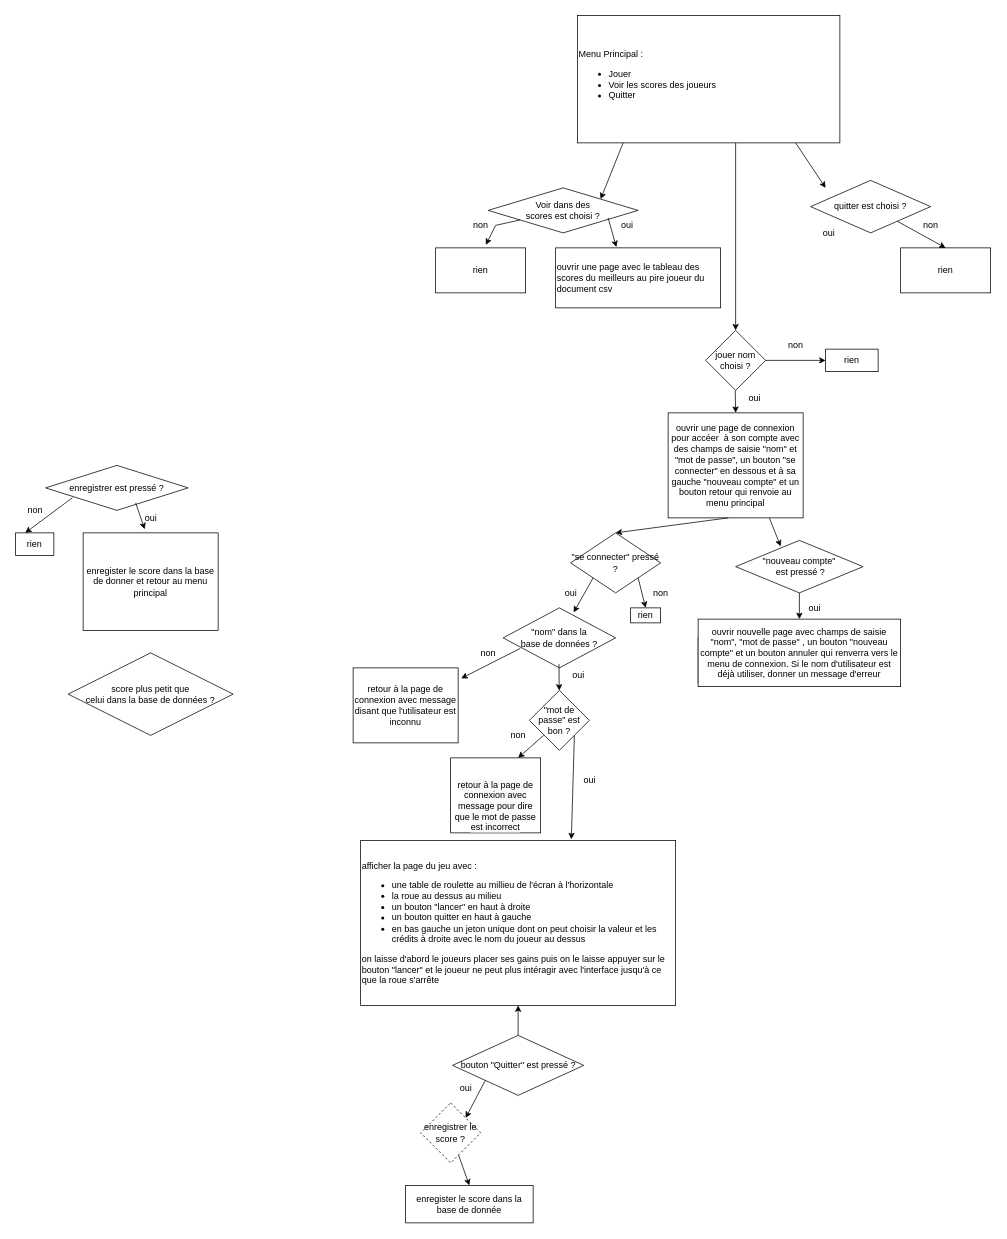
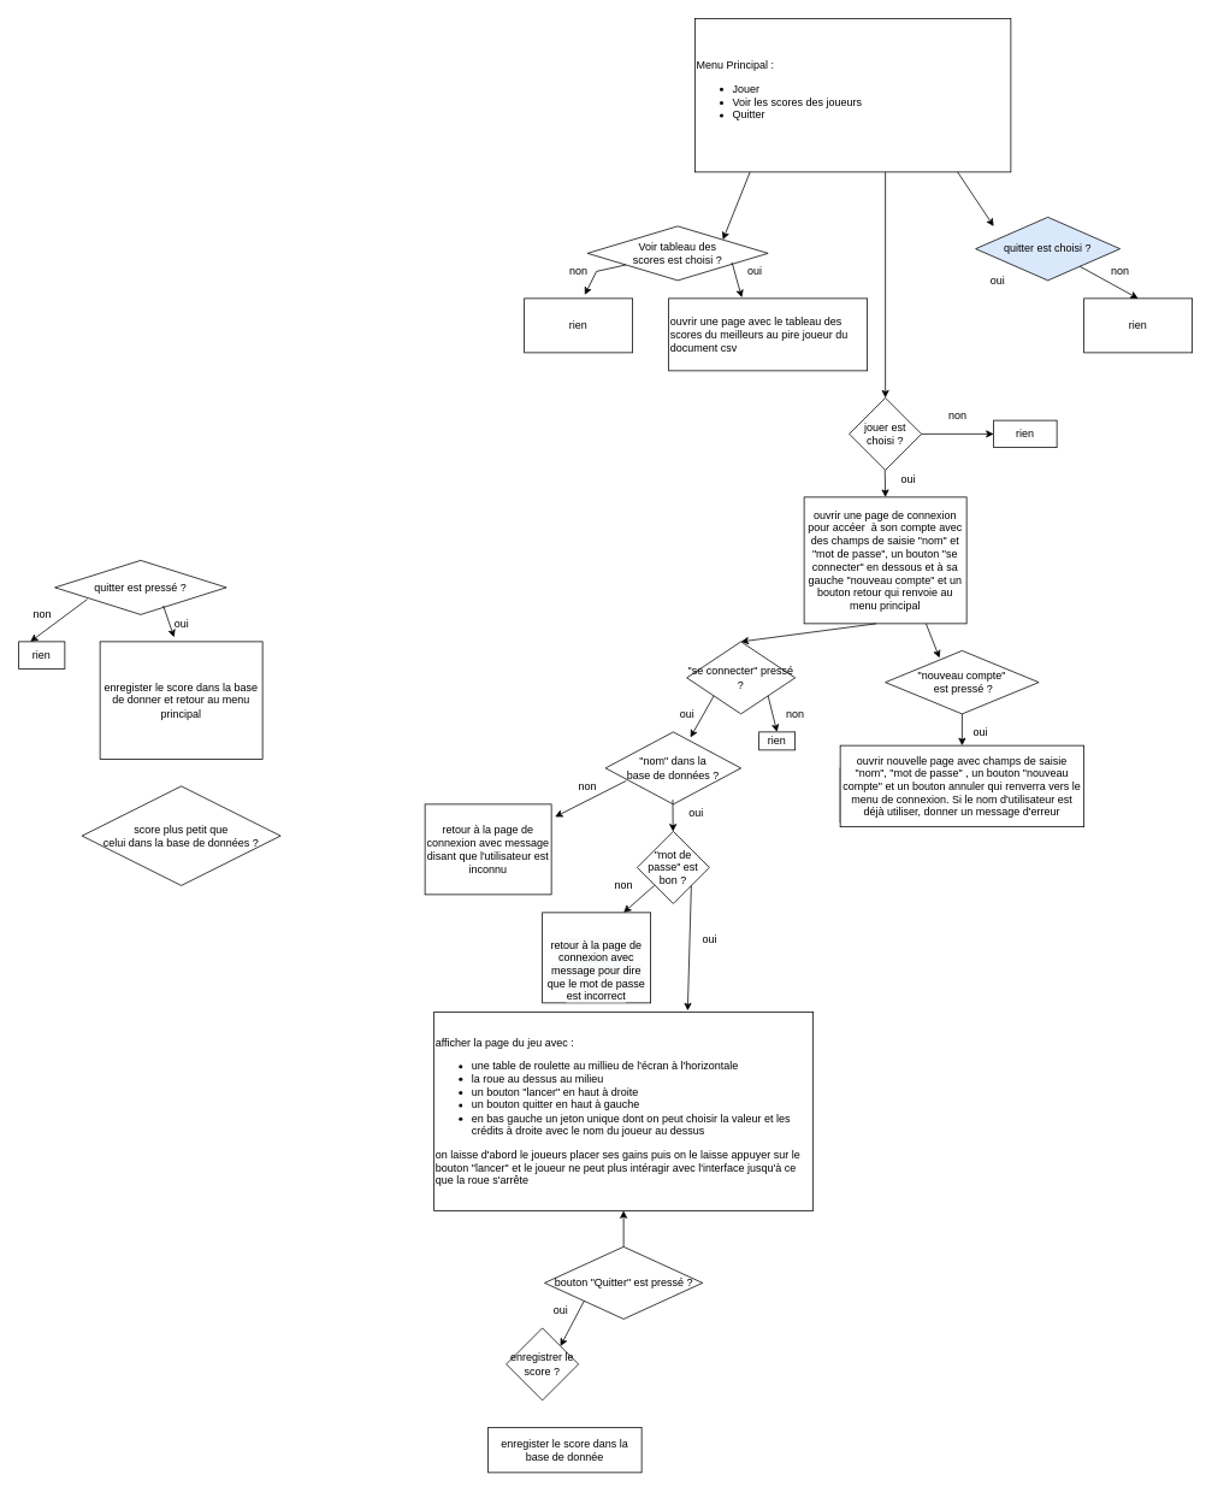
- <mxCell id="4" value="quitter est choisi ?" style="rhombus;whiteSpace=wrap;html=1;" vertex="1" parent="1"><mxGeometry x="1080" y="240" width="160" height="70" as="geometry" /></mxCell>
+ <mxCell id="4" value="quitter est choisi ?" style="rhombus;whiteSpace=wrap;html=1;fillColor=#dae8fc;" vertex="1" parent="1"><mxGeometry x="1080" y="240" width="160" height="70" as="geometry" /></mxCell>
- <mxCell id="9" value="Voir dans des &lt;br&gt;scores est choisi ?" style="rhombus;whiteSpace=wrap;html=1;" vertex="1" parent="1"><mxGeometry x="650" y="250" width="200" height="60" as="geometry" /></mxCell>
+ <mxCell id="9" value="Voir tableau des &lt;br&gt;scores est choisi ?" style="rhombus;whiteSpace=wrap;html=1;" vertex="1" parent="1"><mxGeometry x="650" y="250" width="200" height="60" as="geometry" /></mxCell>
- <mxCell id="18" value="jouer nom choisi ?" style="rhombus;whiteSpace=wrap;html=1;" vertex="1" parent="1"><mxGeometry x="940" y="440" width="80" height="80" as="geometry" /></mxCell>
+ <mxCell id="18" value="jouer est choisi ?" style="rhombus;whiteSpace=wrap;html=1;" vertex="1" parent="1"><mxGeometry x="940" y="440" width="80" height="80" as="geometry" /></mxCell>
- <mxCell id="24" value="enregistrer est pressé ?" style="rhombus;whiteSpace=wrap;html=1;" vertex="1" parent="1"><mxGeometry x="60" y="620" width="190" height="60" as="geometry" /></mxCell>
+ <mxCell id="24" value="quitter est pressé ?" style="rhombus;whiteSpace=wrap;html=1;" vertex="1" parent="1"><mxGeometry x="60" y="620" width="190" height="60" as="geometry" /></mxCell>
- <mxCell id="61" value="enregistrer le score ?" style="rhombus;whiteSpace=wrap;html=1;dashed=1;" vertex="1" parent="1"><mxGeometry x="560" y="1470" width="80" height="80" as="geometry" /></mxCell>
+ <mxCell id="61" value="enregistrer le score ?" style="rhombus;whiteSpace=wrap;html=1;" vertex="1" parent="1"><mxGeometry x="560" y="1470" width="80" height="80" as="geometry" /></mxCell>
- <mxCell id="65" value="" style="endArrow=classic;html=1;rounded=0;entryX=0.5;entryY=0;entryDx=0;entryDy=0;" edge="1" parent="1" source="61" target="62"><mxGeometry width="50" height="50" relative="1" as="geometry"><mxPoint x="600" y="1540" as="sourcePoint" /><mxPoint x="600" y="1590" as="targetPoint" /></mxGeometry></mxCell>
